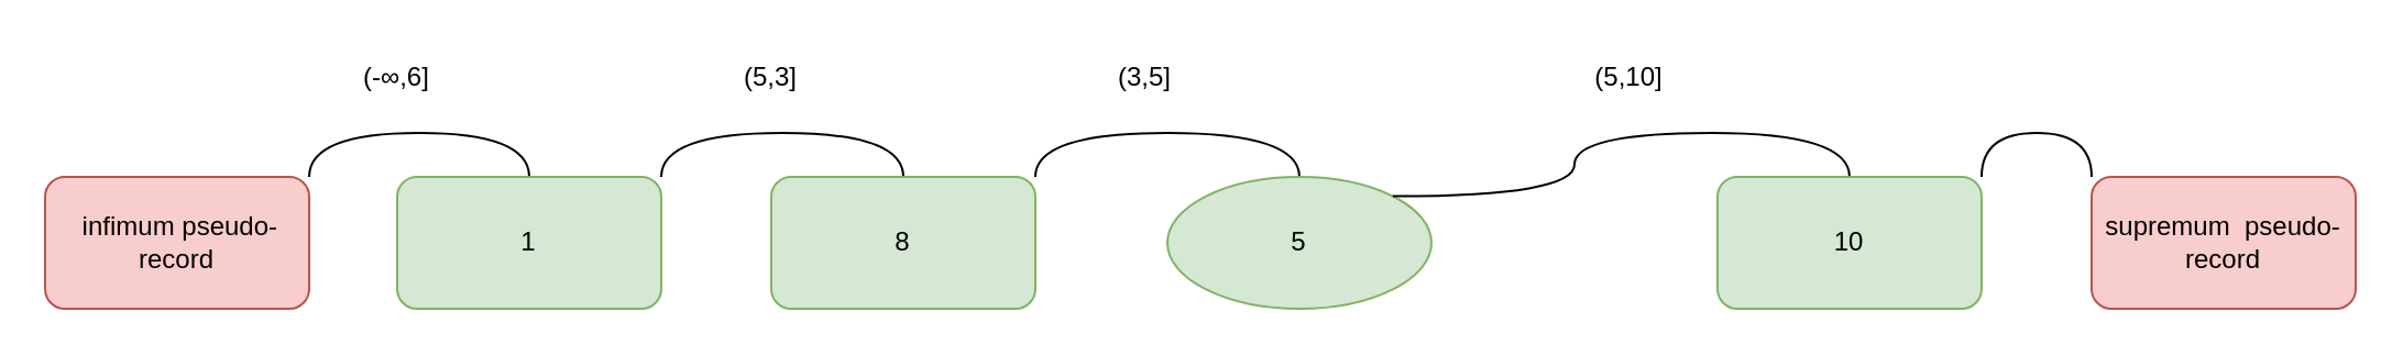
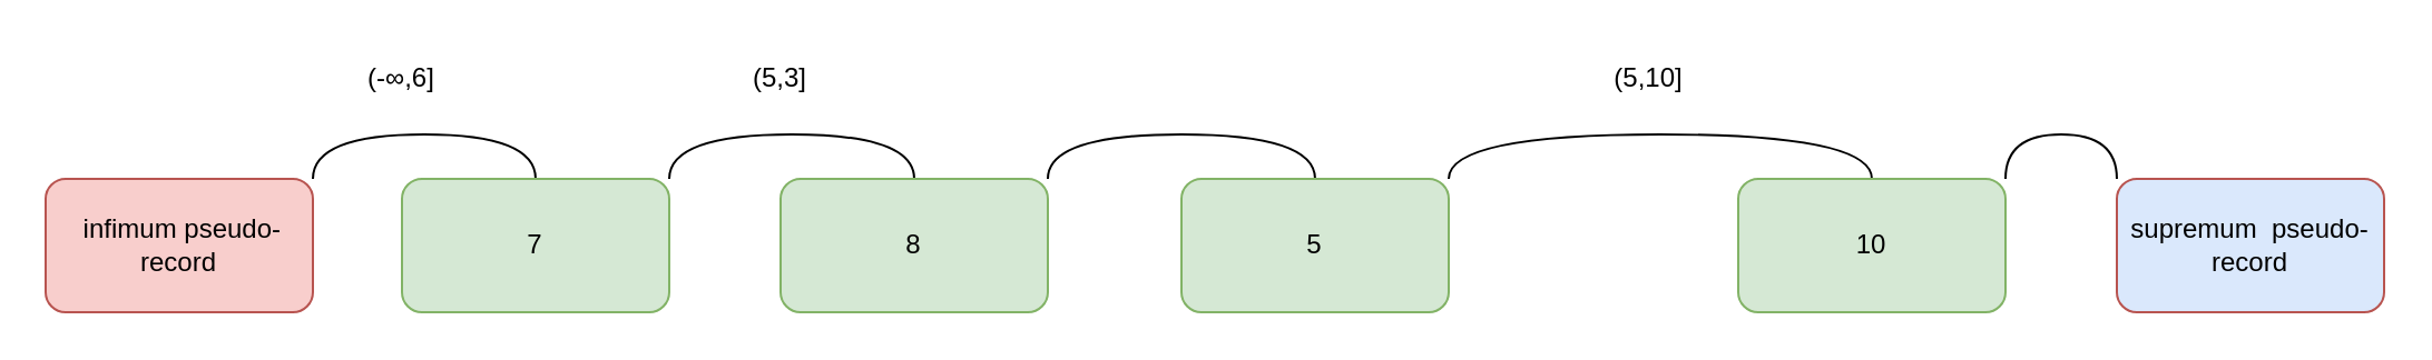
- <mxCell id="15" value="(3,5]" style="text;html=1;strokeColor=none;fillColor=none;align=center;verticalAlign=middle;whiteSpace=wrap;rounded=0;" vertex="1" parent="1"><mxGeometry x="490" y="20" width="60" height="30" as="geometry" /></mxCell>
- <mxCell id="3" value="1" style="rounded=1;whiteSpace=wrap;html=1;fillColor=#d5e8d4;strokeColor=#82b366;" vertex="1" parent="1"><mxGeometry x="180" y="80" width="120" height="60" as="geometry" /></mxCell>
+ <mxCell id="3" value="7" style="rounded=1;whiteSpace=wrap;html=1;fillColor=#d5e8d4;strokeColor=#82b366;" vertex="1" parent="1"><mxGeometry x="180" y="80" width="120" height="60" as="geometry" /></mxCell>
- <mxCell id="7" value="5" style="ellipse;whiteSpace=wrap;html=1;fillColor=#d5e8d4;strokeColor=#82b366;" vertex="1" parent="1"><mxGeometry x="530" y="80" width="120" height="60" as="geometry" /></mxCell>
+ <mxCell id="7" value="5" style="rounded=1;whiteSpace=wrap;html=1;fillColor=#d5e8d4;strokeColor=#82b366;" vertex="1" parent="1"><mxGeometry x="530" y="80" width="120" height="60" as="geometry" /></mxCell>
- <mxCell id="12" value="supremum&amp;nbsp; pseudo-record" style="rounded=1;whiteSpace=wrap;html=1;fillColor=#f8cecc;strokeColor=#b85450;" vertex="1" parent="1"><mxGeometry x="950" y="80" width="120" height="60" as="geometry" /></mxCell>
+ <mxCell id="12" value="supremum&amp;nbsp; pseudo-record" style="rounded=1;whiteSpace=wrap;html=1;fillColor=#dae8fc;strokeColor=#b85450;" vertex="1" parent="1"><mxGeometry x="950" y="80" width="120" height="60" as="geometry" /></mxCell>
